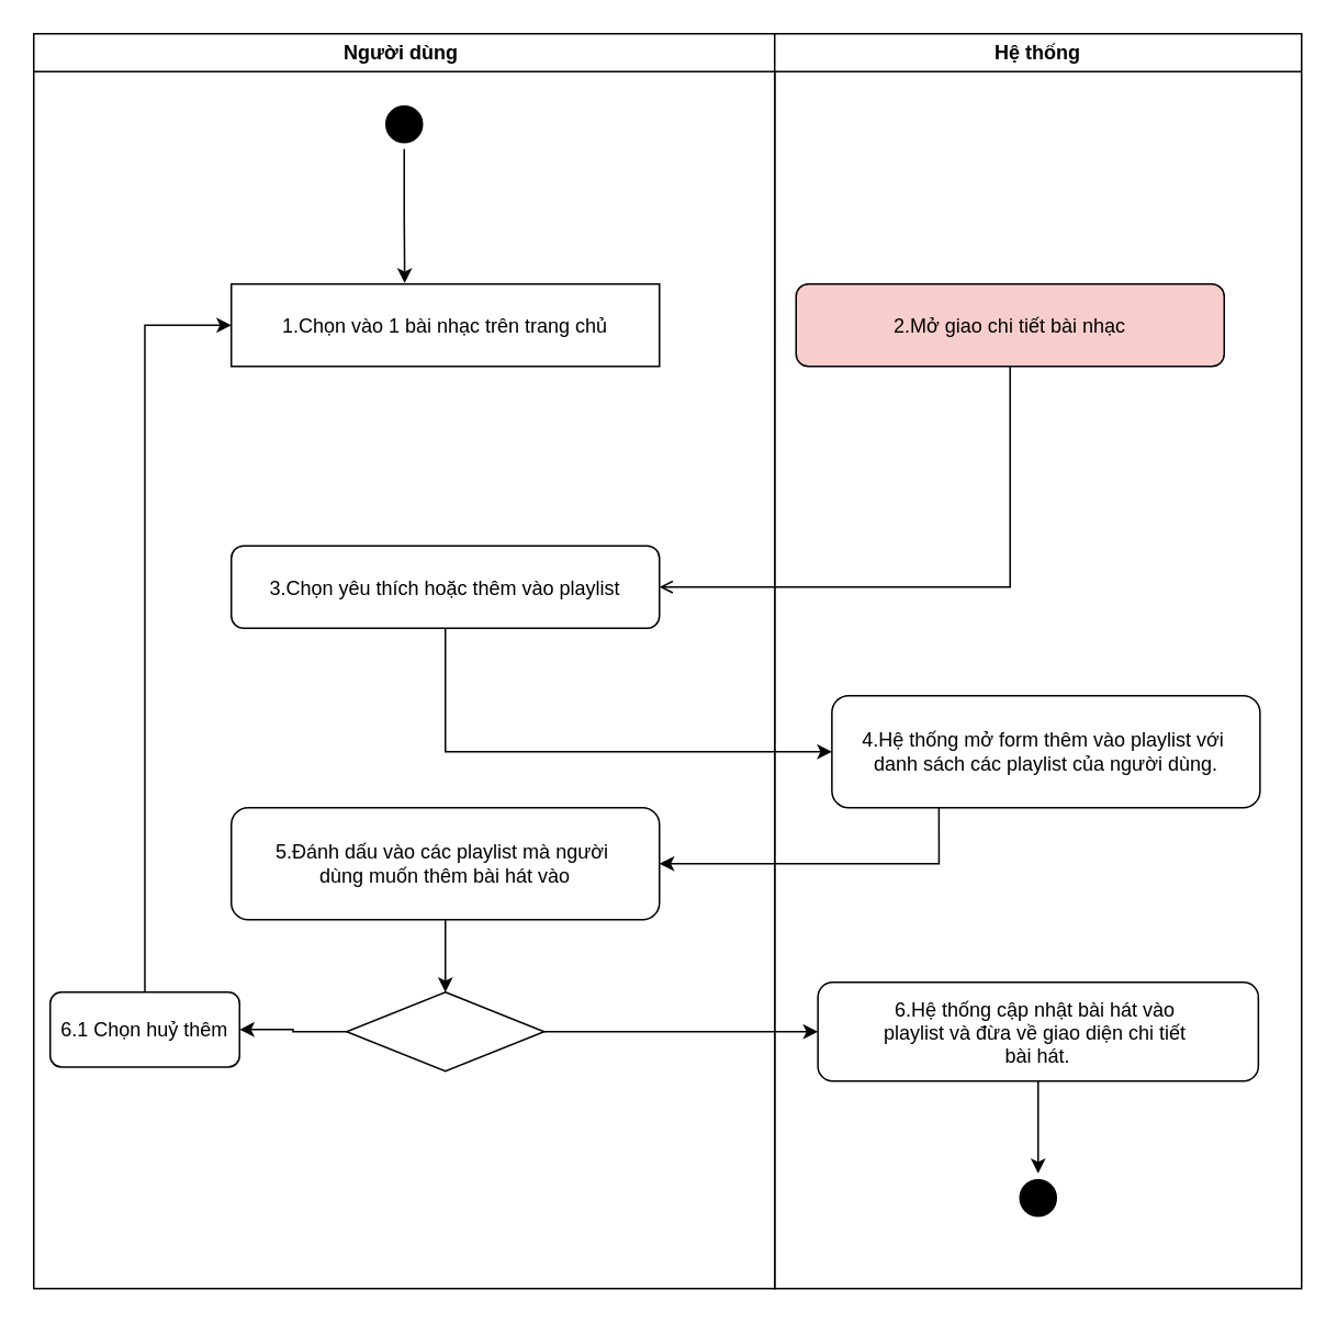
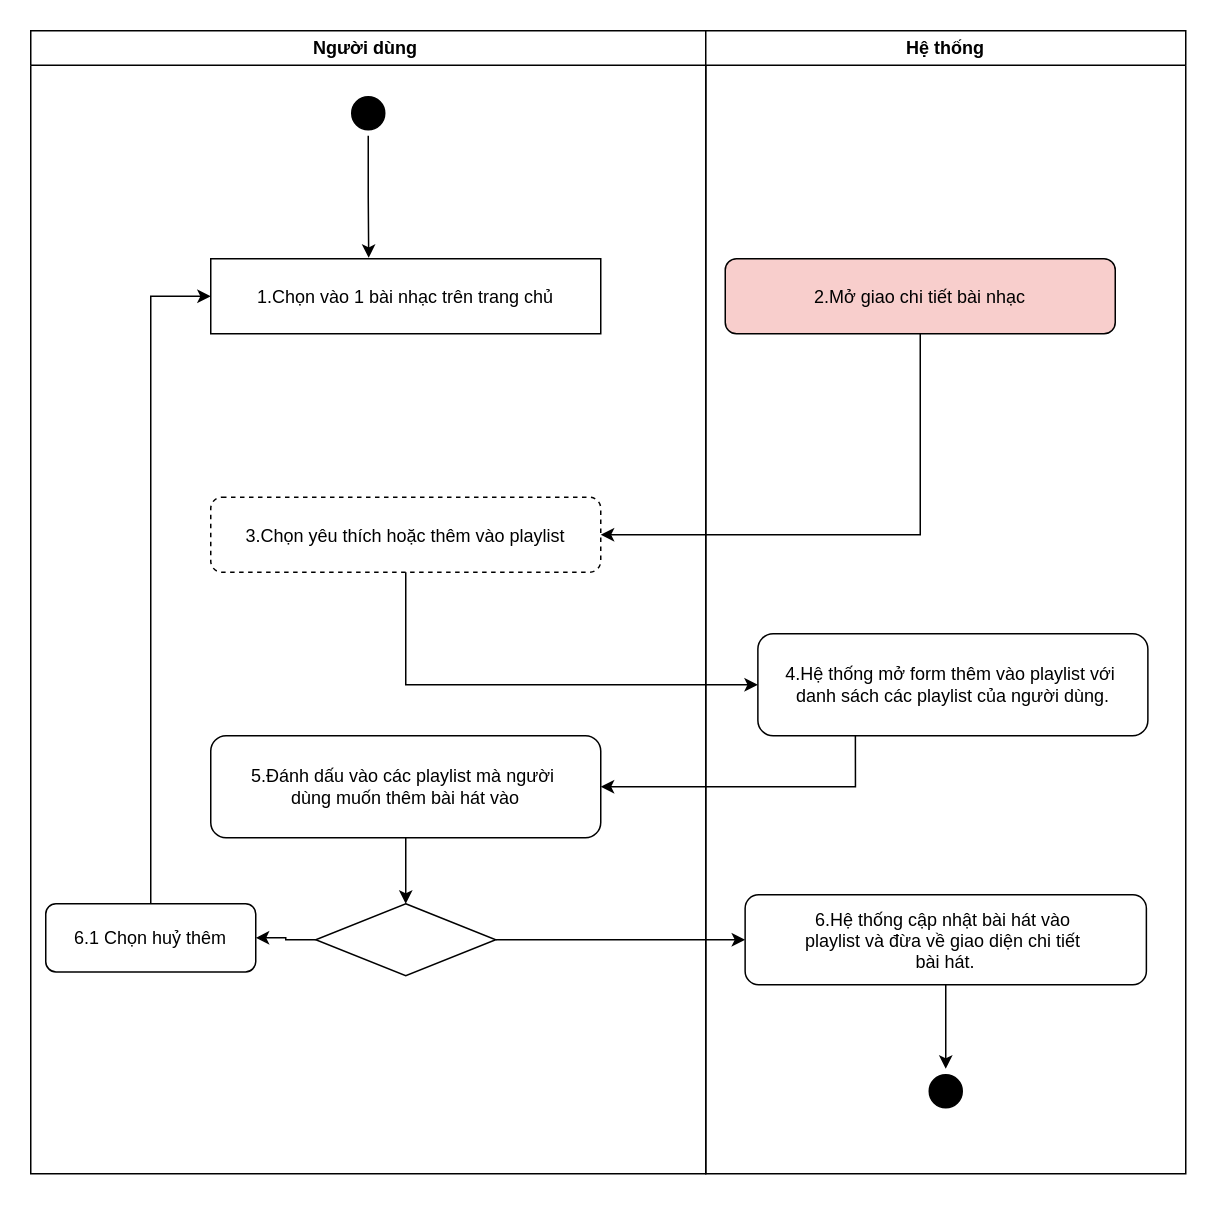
- <mxCell id="4" value="3.Chọn yêu thích hoặc thêm vào playlist" style="rounded=1;" parent="2" vertex="1"><mxGeometry x="120" y="311" width="260" height="50" as="geometry" /></mxCell>
+ <mxCell id="4" value="3.Chọn yêu thích hoặc thêm vào playlist" style="rounded=1;dashed=1;" parent="2" vertex="1"><mxGeometry x="120" y="311" width="260" height="50" as="geometry" /></mxCell>
- <mxCell id="19" style="edgeStyle=orthogonalEdgeStyle;rounded=0;orthogonalLoop=1;jettySize=auto;html=1;exitX=0.5;exitY=1;exitDx=0;exitDy=0;entryX=1;entryY=0.5;entryDx=0;entryDy=0;endArrow=open;" parent="1" source="15" target="4" edge="1"><mxGeometry relative="1" as="geometry" /></mxCell>
+ <mxCell id="19" style="edgeStyle=orthogonalEdgeStyle;rounded=0;orthogonalLoop=1;jettySize=auto;html=1;exitX=0.5;exitY=1;exitDx=0;exitDy=0;entryX=1;entryY=0.5;entryDx=0;entryDy=0;" parent="1" source="15" target="4" edge="1"><mxGeometry relative="1" as="geometry" /></mxCell>
- <mxCell id="11" value="6.1 Chọn huỷ thêm" style="rounded=1;whiteSpace=wrap;html=1;" vertex="1" parent="2"><mxGeometry x="10" y="582" width="115" height="45.43" as="geometry" /></mxCell>
+ <mxCell id="11" value="6.1 Chọn huỷ thêm" style="rounded=1;whiteSpace=wrap;html=1;" vertex="1" parent="2"><mxGeometry x="10" y="582" width="140" height="45.43" as="geometry" /></mxCell>
